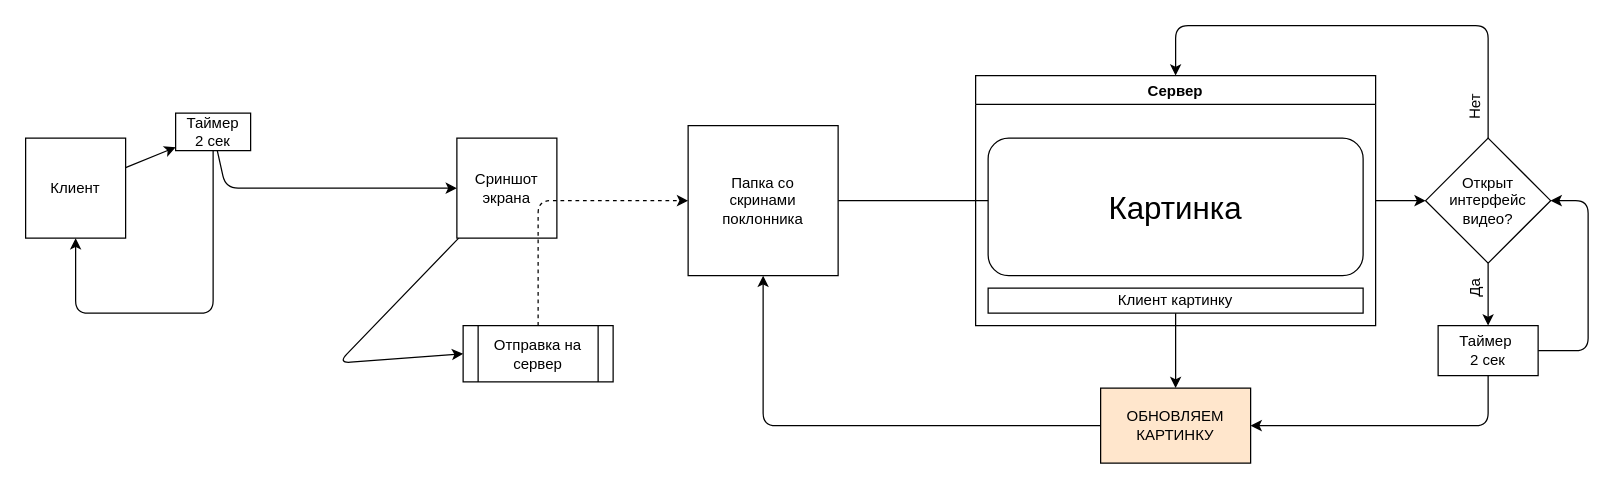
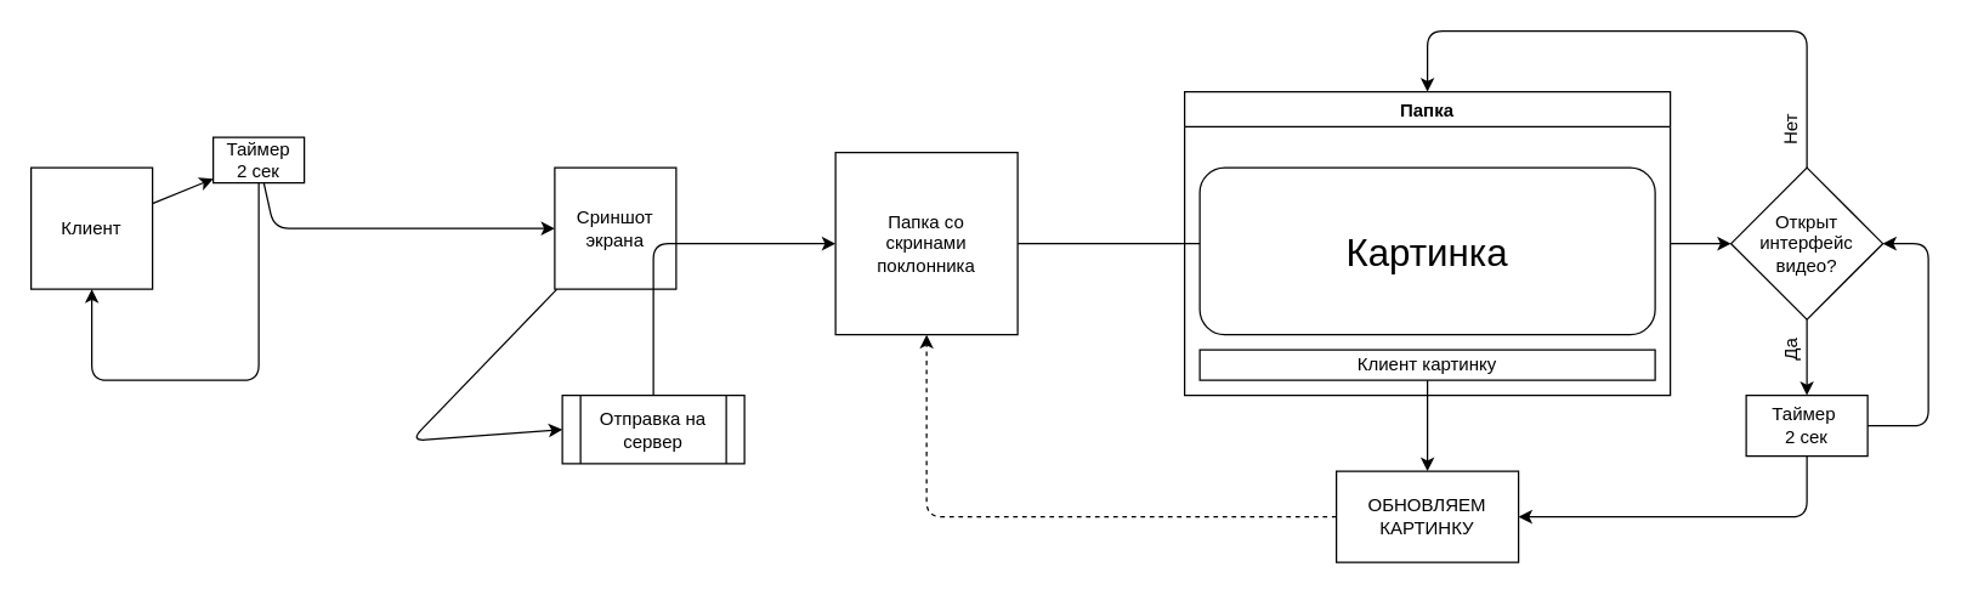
- <mxCell id="12" value="Сервер" style="swimlane;" vertex="1" parent="1"><mxGeometry x="780" y="60" width="320" height="200" as="geometry"><mxRectangle x="550" y="200" width="80" height="30" as="alternateBounds" /></mxGeometry></mxCell>
+ <mxCell id="12" value="Папка" style="swimlane;" vertex="1" parent="1"><mxGeometry x="780" y="60" width="320" height="200" as="geometry"><mxRectangle x="550" y="200" width="80" height="30" as="alternateBounds" /></mxGeometry></mxCell>
- <mxCell id="26" style="edgeStyle=none;html=1;exitX=0.5;exitY=0;exitDx=0;exitDy=0;entryX=0;entryY=0.5;entryDx=0;entryDy=0;dashed=1;" edge="1" parent="1" source="27" target="3"><mxGeometry relative="1" as="geometry"><Array as="points"><mxPoint x="430" y="160" /></Array></mxGeometry></mxCell>
+ <mxCell id="26" style="edgeStyle=none;html=1;exitX=0.5;exitY=0;exitDx=0;exitDy=0;entryX=0;entryY=0.5;entryDx=0;entryDy=0;" edge="1" parent="1" source="27" target="3"><mxGeometry relative="1" as="geometry"><Array as="points"><mxPoint x="430" y="160" /></Array></mxGeometry></mxCell>
- <mxCell id="18" style="edgeStyle=none;html=1;entryX=0.5;entryY=1;entryDx=0;entryDy=0;" edge="1" parent="1" source="19" target="3"><mxGeometry relative="1" as="geometry"><Array as="points"><mxPoint x="610" y="340" /></Array></mxGeometry></mxCell>
+ <mxCell id="18" style="edgeStyle=none;html=1;entryX=0.5;entryY=1;entryDx=0;entryDy=0;dashed=1;" edge="1" parent="1" source="19" target="3"><mxGeometry relative="1" as="geometry"><Array as="points"><mxPoint x="610" y="340" /></Array></mxGeometry></mxCell>
- <mxCell id="19" value="ОБНОВЛЯЕМ КАРТИНКУ" style="rounded=0;whiteSpace=wrap;html=1;fillColor=#ffe6cc;" vertex="1" parent="1"><mxGeometry x="880" y="310" width="120" height="60" as="geometry" /></mxCell>
+ <mxCell id="19" value="ОБНОВЛЯЕМ КАРТИНКУ" style="rounded=0;whiteSpace=wrap;html=1;" vertex="1" parent="1"><mxGeometry x="880" y="310" width="120" height="60" as="geometry" /></mxCell>
